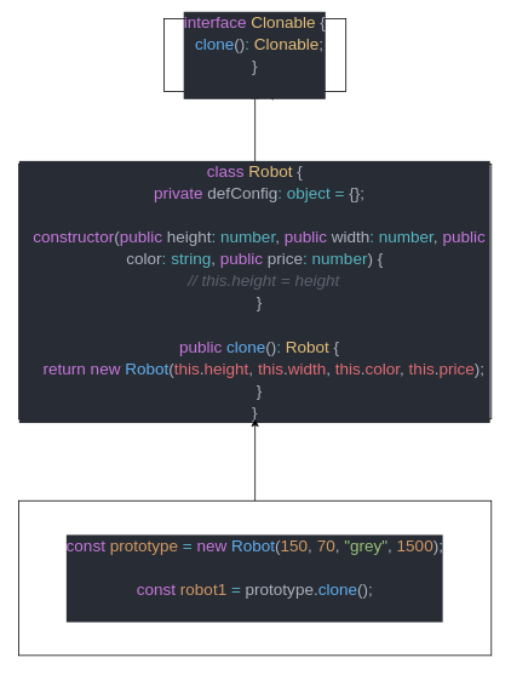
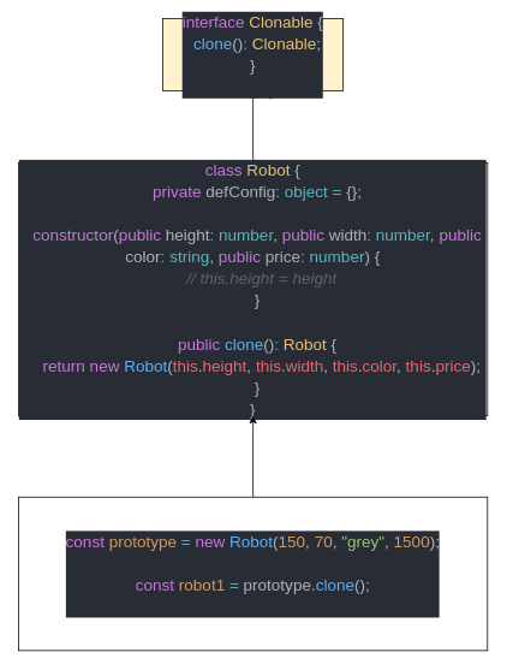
- <mxCell id="7" value="&lt;div style=&quot;color: rgb(171 , 178 , 191) ; background-color: rgb(40 , 44 , 52) ; font-family: , &amp;#34;consolas&amp;#34; , &amp;#34;courier new&amp;#34; , monospace ; font-size: 18px ; line-height: 24px&quot;&gt;&lt;div&gt;&lt;span style=&quot;color: #c678dd&quot;&gt;interface&lt;/span&gt; &lt;span style=&quot;color: #e5c07b&quot;&gt;Clonable&lt;/span&gt; {&lt;/div&gt;&lt;div&gt;&amp;nbsp; &lt;span style=&quot;color: #61afef&quot;&gt;clone&lt;/span&gt;()&lt;span style=&quot;color: #56b6c2&quot;&gt;:&lt;/span&gt; &lt;span style=&quot;color: #e5c07b&quot;&gt;Clonable&lt;/span&gt;;&lt;/div&gt;&lt;div&gt;}&lt;/div&gt;&lt;br&gt;&lt;/div&gt;" style="rounded=0;whiteSpace=wrap;html=1;" vertex="1" parent="1"><mxGeometry x="180" y="20" width="200" height="80" as="geometry" /></mxCell>
+ <mxCell id="7" value="&lt;div style=&quot;color: rgb(171 , 178 , 191) ; background-color: rgb(40 , 44 , 52) ; font-family: , &amp;#34;consolas&amp;#34; , &amp;#34;courier new&amp;#34; , monospace ; font-size: 18px ; line-height: 24px&quot;&gt;&lt;div&gt;&lt;span style=&quot;color: #c678dd&quot;&gt;interface&lt;/span&gt; &lt;span style=&quot;color: #e5c07b&quot;&gt;Clonable&lt;/span&gt; {&lt;/div&gt;&lt;div&gt;&amp;nbsp; &lt;span style=&quot;color: #61afef&quot;&gt;clone&lt;/span&gt;()&lt;span style=&quot;color: #56b6c2&quot;&gt;:&lt;/span&gt; &lt;span style=&quot;color: #e5c07b&quot;&gt;Clonable&lt;/span&gt;;&lt;/div&gt;&lt;div&gt;}&lt;/div&gt;&lt;br&gt;&lt;/div&gt;" style="rounded=0;whiteSpace=wrap;html=1;fillColor=#fff2cc;" vertex="1" parent="1"><mxGeometry x="180" y="20" width="200" height="80" as="geometry" /></mxCell>
